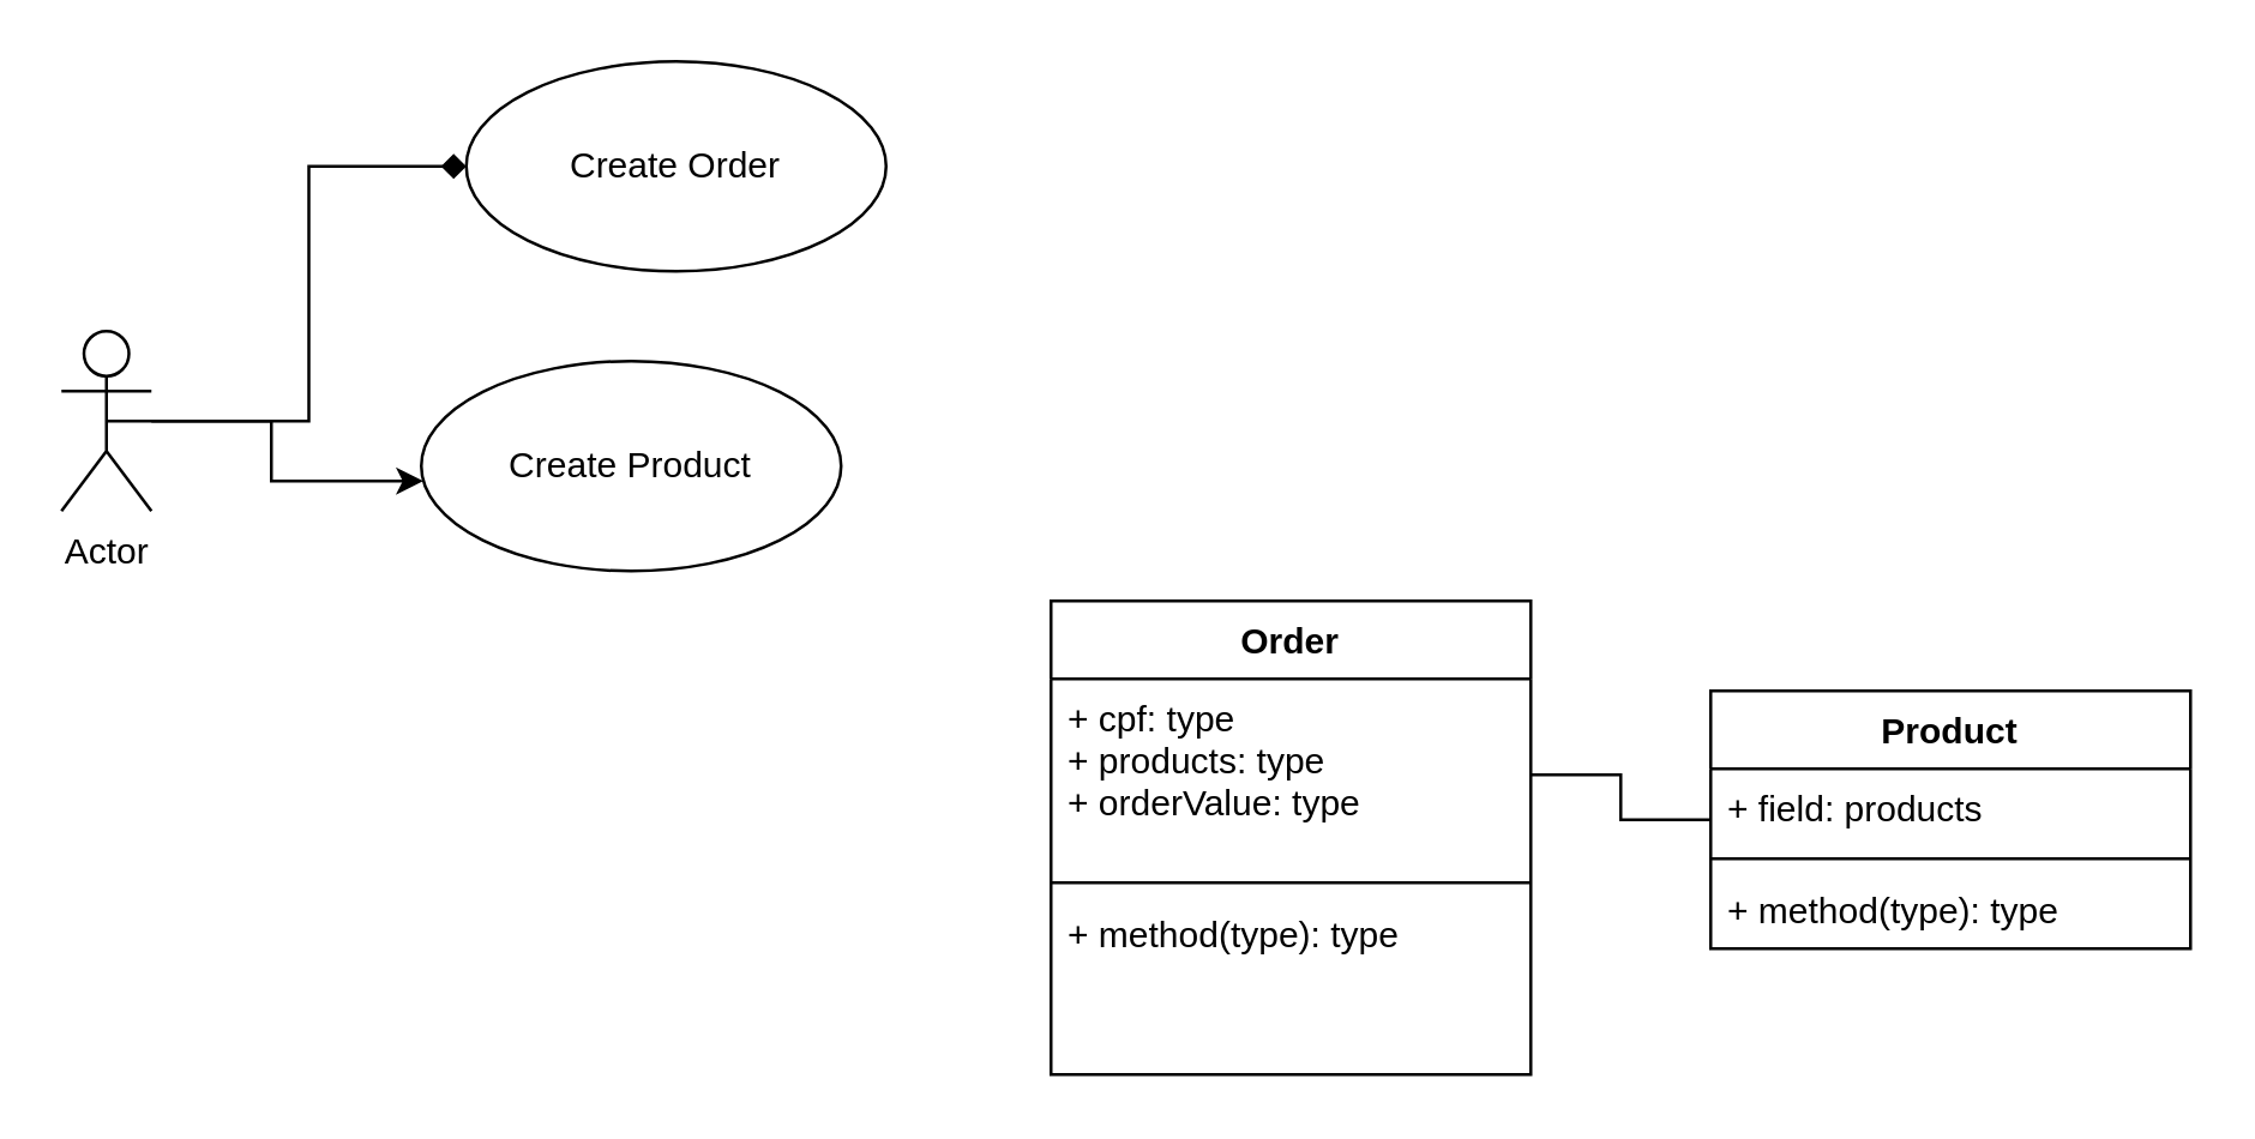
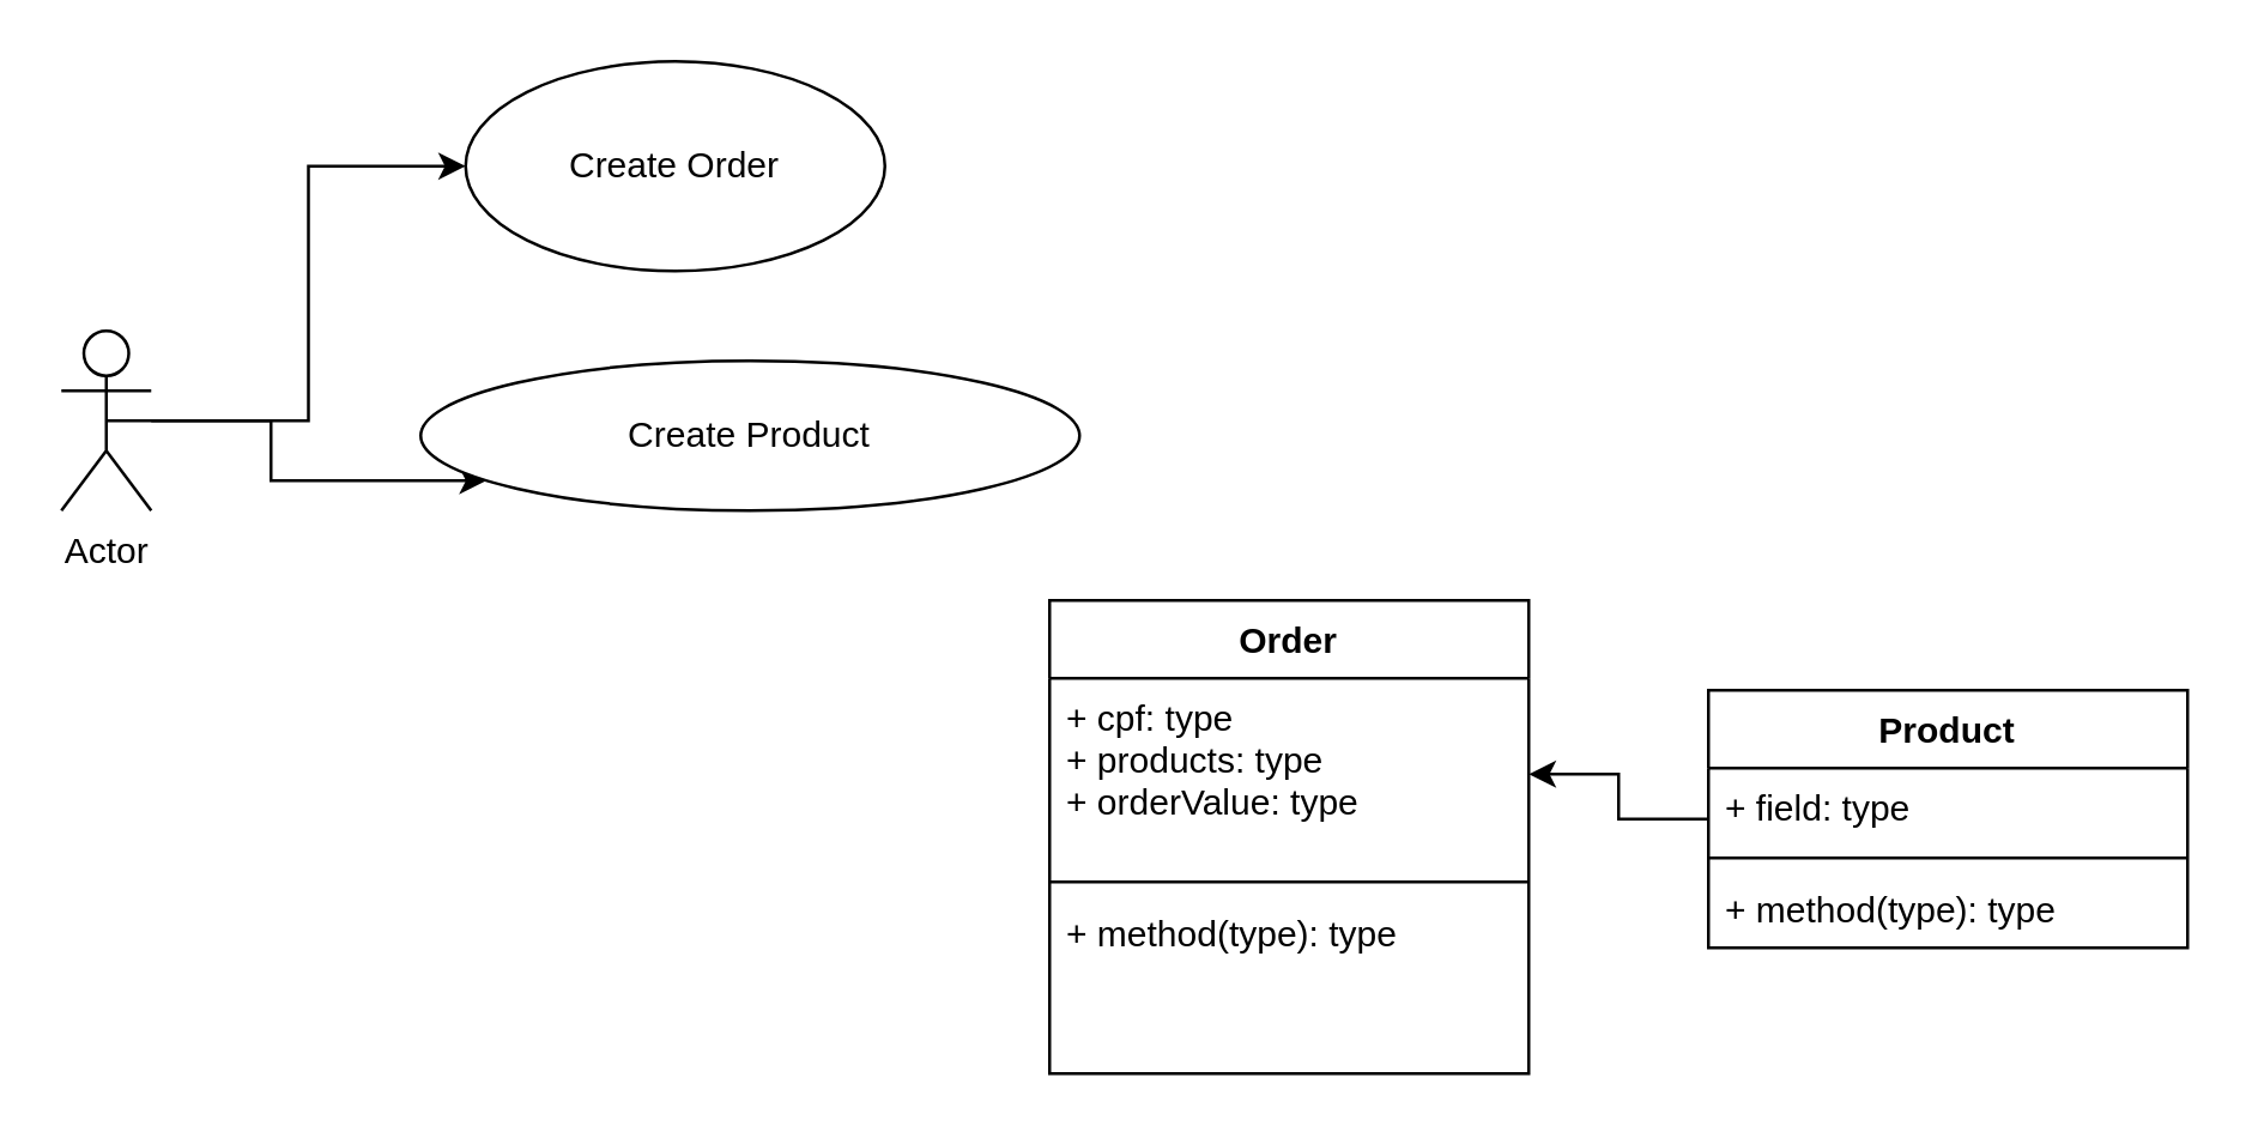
- <mxCell id="2" value="" style="edgeStyle=orthogonalEdgeStyle;rounded=0;orthogonalLoop=1;jettySize=auto;html=1;entryX=0;entryY=0.5;entryDx=0;entryDy=0;endArrow=diamond;" edge="1" parent="1" source="4" target="5"><mxGeometry relative="1" as="geometry"><mxPoint x="110" y="140" as="targetPoint" /></mxGeometry></mxCell>
+ <mxCell id="2" value="" style="edgeStyle=orthogonalEdgeStyle;rounded=0;orthogonalLoop=1;jettySize=auto;html=1;entryX=0;entryY=0.5;entryDx=0;entryDy=0;" edge="1" parent="1" source="4" target="5"><mxGeometry relative="1" as="geometry"><mxPoint x="110" y="140" as="targetPoint" /></mxGeometry></mxCell>
- <mxCell id="6" value="Create Product" style="ellipse;whiteSpace=wrap;html=1;" vertex="1" parent="1"><mxGeometry x="140" y="120" width="140" height="70" as="geometry" /></mxCell>
+ <mxCell id="6" value="Create Product" style="ellipse;whiteSpace=wrap;html=1;" vertex="1" parent="1"><mxGeometry x="140" y="120" width="220" height="50" as="geometry" /></mxCell>
- <mxCell id="7" style="edgeStyle=orthogonalEdgeStyle;rounded=0;orthogonalLoop=1;jettySize=auto;html=1;entryX=1;entryY=0.5;entryDx=0;entryDy=0;endArrow=none;" edge="1" parent="1" source="8" target="13"><mxGeometry relative="1" as="geometry" /></mxCell>
+ <mxCell id="7" style="edgeStyle=orthogonalEdgeStyle;rounded=0;orthogonalLoop=1;jettySize=auto;html=1;entryX=1;entryY=0.5;entryDx=0;entryDy=0;" edge="1" parent="1" source="8" target="13"><mxGeometry relative="1" as="geometry" /></mxCell>
- <mxCell id="9" value="+ field: products" style="text;strokeColor=none;fillColor=none;align=left;verticalAlign=top;spacingLeft=4;spacingRight=4;overflow=hidden;rotatable=0;points=[[0,0.5],[1,0.5]];portConstraint=eastwest;" vertex="1" parent="8"><mxGeometry y="26" width="160" height="26" as="geometry" /></mxCell>
+ <mxCell id="9" value="+ field: type" style="text;strokeColor=none;fillColor=none;align=left;verticalAlign=top;spacingLeft=4;spacingRight=4;overflow=hidden;rotatable=0;points=[[0,0.5],[1,0.5]];portConstraint=eastwest;" vertex="1" parent="8"><mxGeometry y="26" width="160" height="26" as="geometry" /></mxCell>
